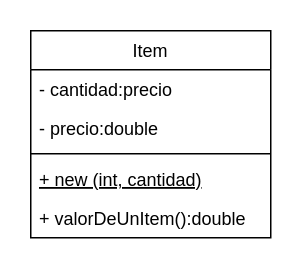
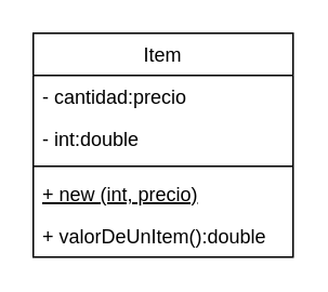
- <mxCell id="4" value="- precio:double" style="text;strokeColor=none;fillColor=none;align=left;verticalAlign=top;spacingLeft=4;spacingRight=4;overflow=hidden;rotatable=0;points=[[0,0.5],[1,0.5]];portConstraint=eastwest;" vertex="1" parent="2"><mxGeometry y="52" width="160" height="26" as="geometry" /></mxCell>
+ <mxCell id="4" value="- int:double" style="text;strokeColor=none;fillColor=none;align=left;verticalAlign=top;spacingLeft=4;spacingRight=4;overflow=hidden;rotatable=0;points=[[0,0.5],[1,0.5]];portConstraint=eastwest;" vertex="1" parent="2"><mxGeometry y="52" width="160" height="26" as="geometry" /></mxCell>
- <mxCell id="6" value="+ new (int, cantidad)" style="text;strokeColor=none;fillColor=none;align=left;verticalAlign=top;spacingLeft=4;spacingRight=4;overflow=hidden;rotatable=0;points=[[0,0.5],[1,0.5]];portConstraint=eastwest;fontStyle=4" vertex="1" parent="2"><mxGeometry y="86" width="160" height="26" as="geometry" /></mxCell>
+ <mxCell id="6" value="+ new (int, precio)" style="text;strokeColor=none;fillColor=none;align=left;verticalAlign=top;spacingLeft=4;spacingRight=4;overflow=hidden;rotatable=0;points=[[0,0.5],[1,0.5]];portConstraint=eastwest;fontStyle=4" vertex="1" parent="2"><mxGeometry y="86" width="160" height="26" as="geometry" /></mxCell>
